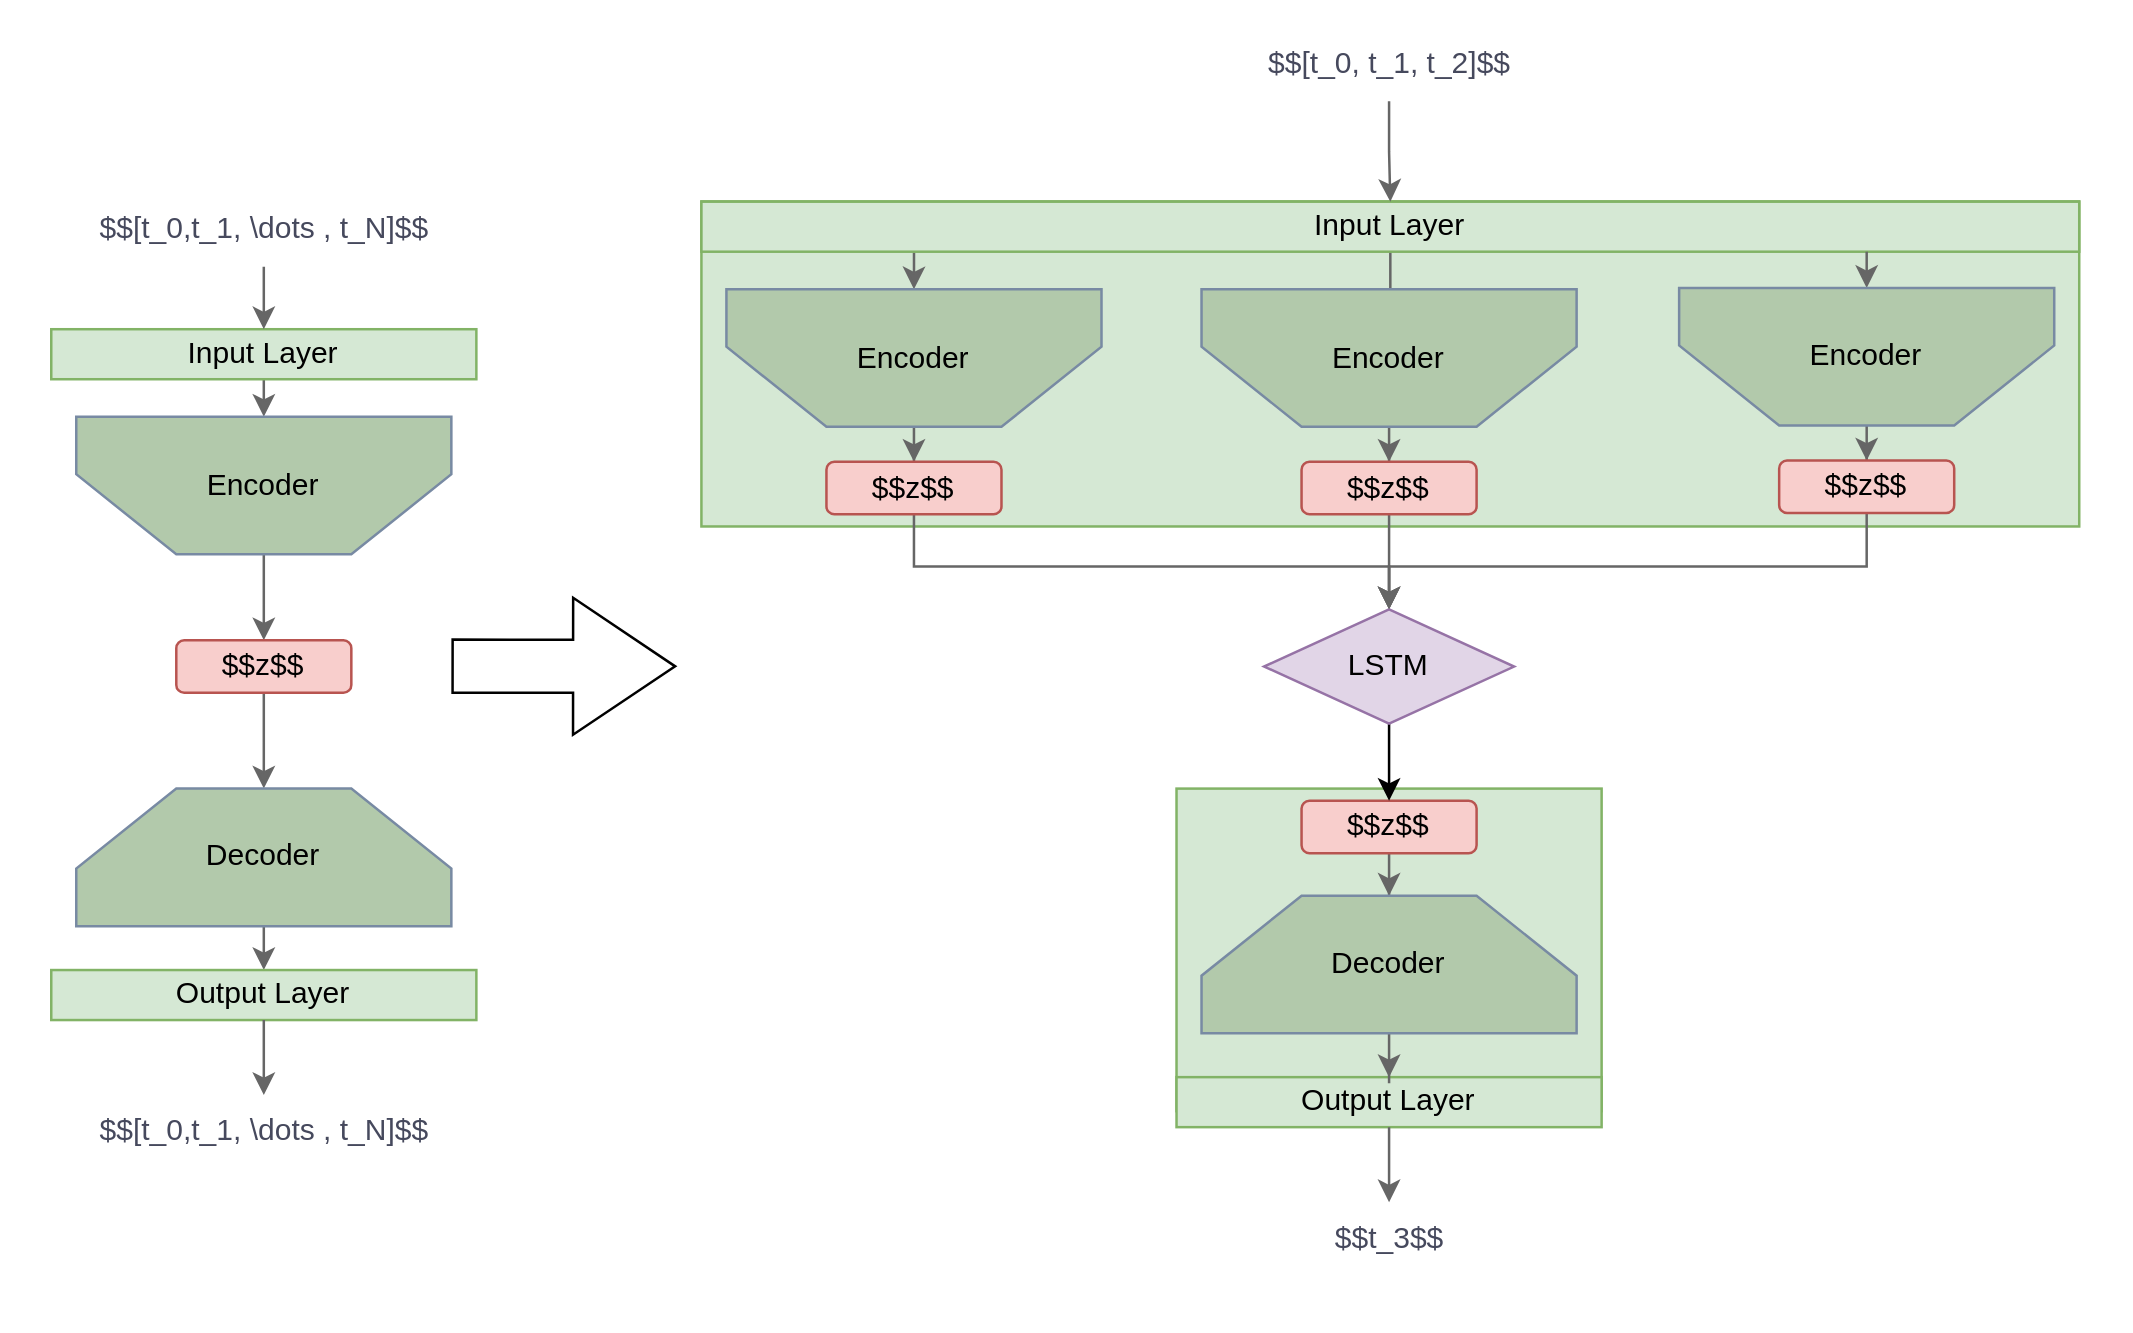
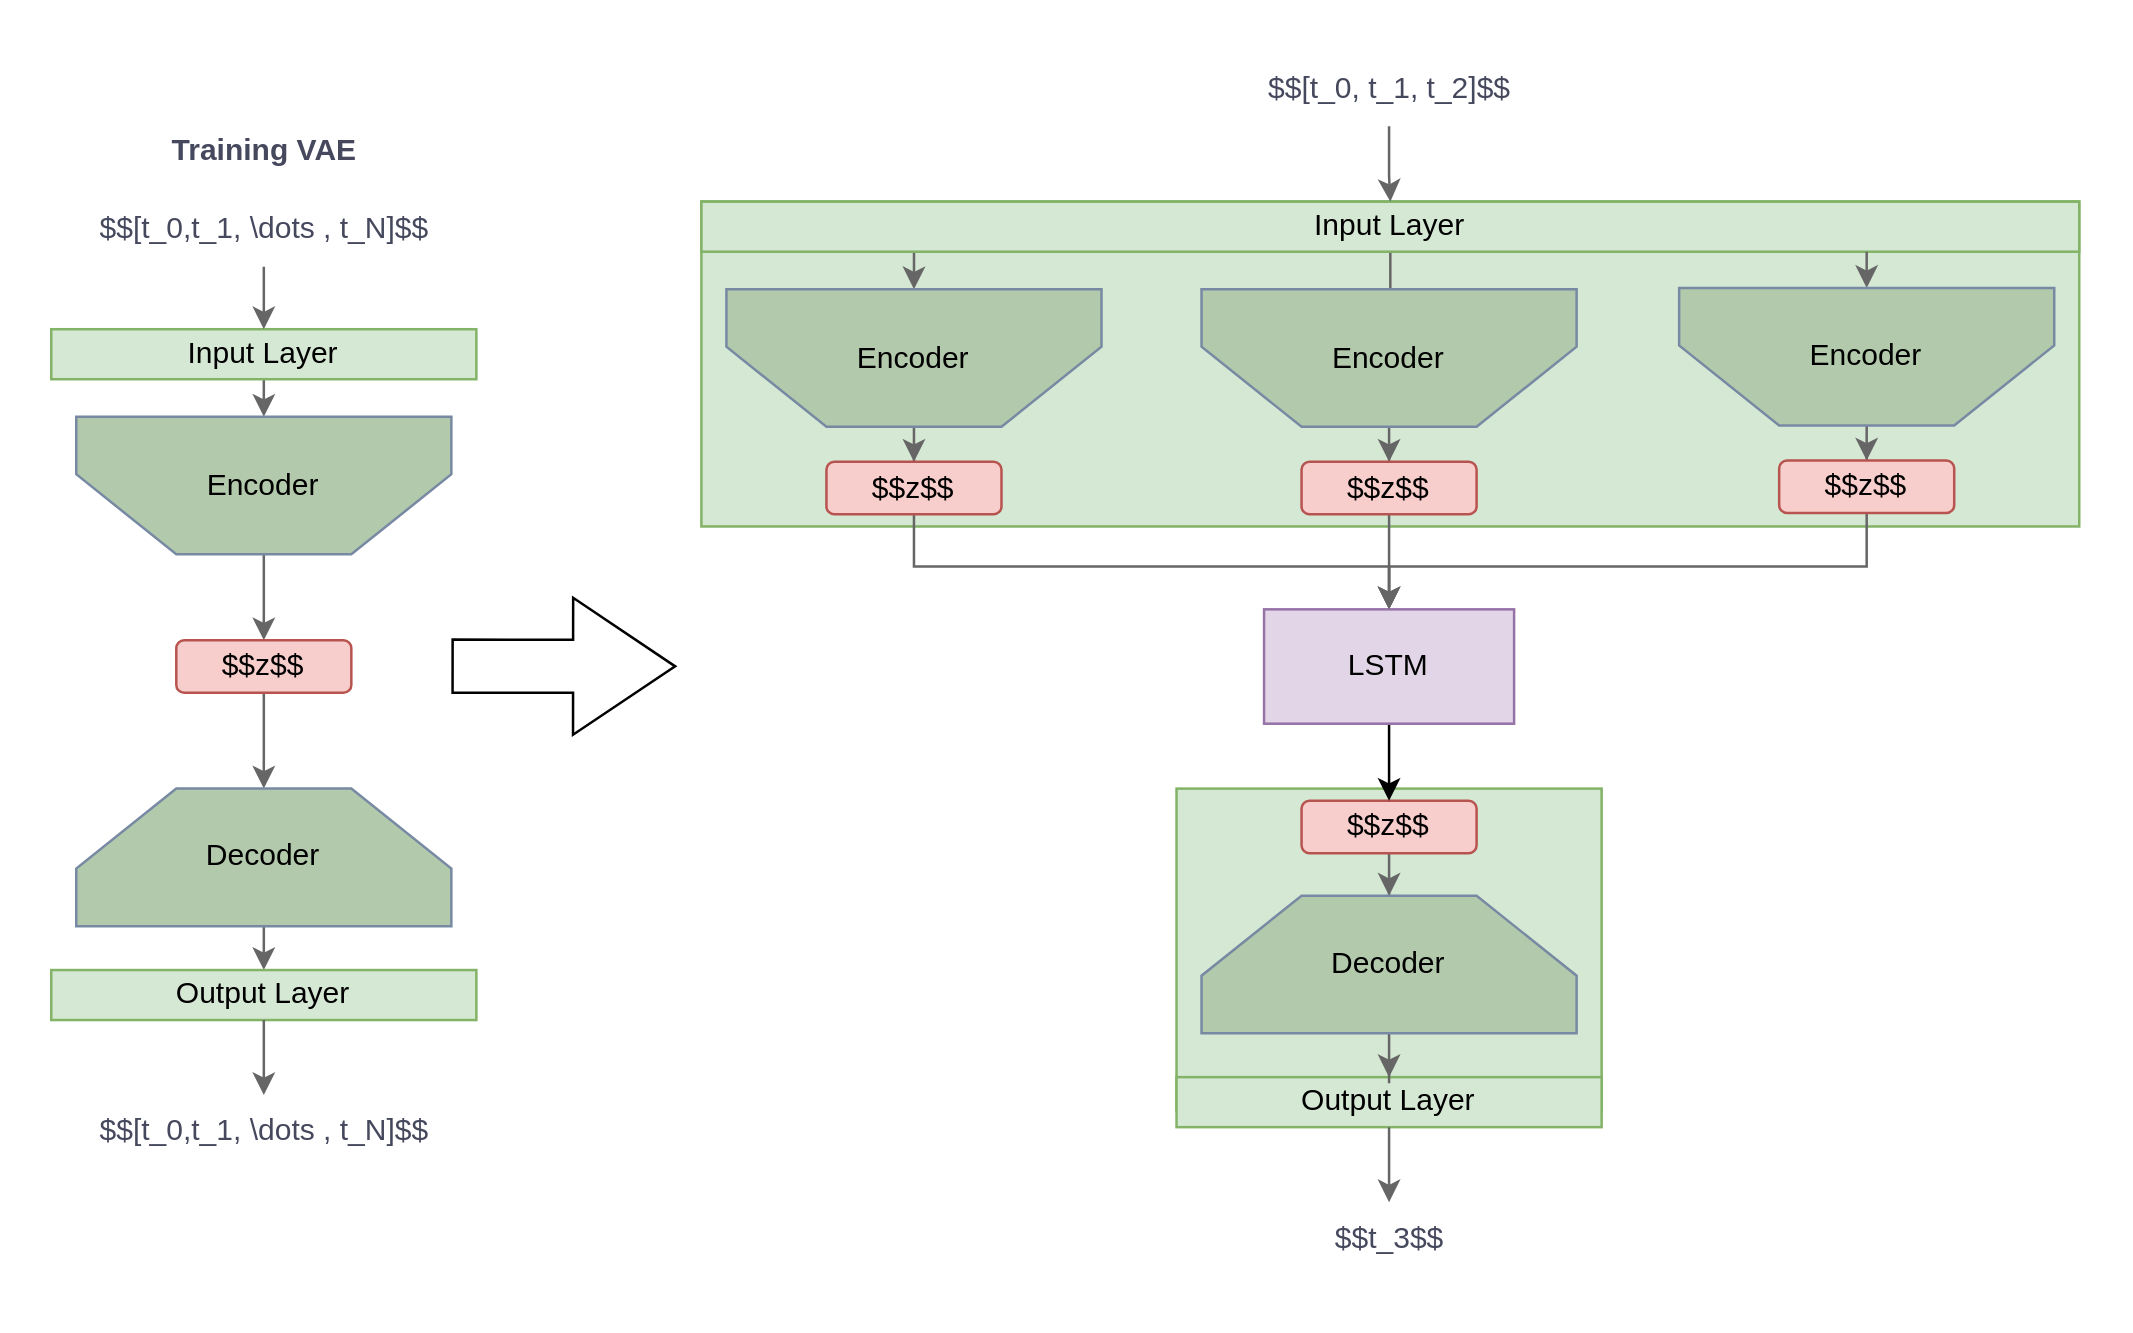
- <mxCell id="36" value="$$[t_0, t_1, t_2]$$" style="text;html=1;align=center;verticalAlign=middle;resizable=0;points=[];autosize=1;strokeColor=none;fillColor=none;labelBackgroundColor=none;fontColor=#46495D;" vertex="1" parent="1"><mxGeometry x="495" y="10" width="120" height="30" as="geometry" /></mxCell>
+ <mxCell id="36" value="$$[t_0, t_1, t_2]$$" style="text;html=1;align=center;verticalAlign=middle;resizable=0;points=[];autosize=1;strokeColor=none;fillColor=none;labelBackgroundColor=none;fontColor=#46495D;" vertex="1" parent="1"><mxGeometry x="495" y="20" width="120" height="30" as="geometry" /></mxCell>
+ <mxCell id="28" value="Training VAE" style="text;html=1;align=center;verticalAlign=middle;resizable=0;points=[];autosize=1;strokeColor=none;fillColor=none;labelBackgroundColor=none;fontColor=#46495D;fontStyle=1" vertex="1" parent="1"><mxGeometry x="55" y="44.78" width="100" height="30" as="geometry" /></mxCell>
- <mxCell id="38" value="LSTM" style="rhombus;whiteSpace=wrap;html=1;labelBackgroundColor=none;fillColor=#e1d5e7;strokeColor=#9673a6;" vertex="1" parent="1"><mxGeometry x="505" y="243.14" width="100" height="45.74" as="geometry" /></mxCell>
+ <mxCell id="38" value="LSTM" style="rounded=0;whiteSpace=wrap;html=1;labelBackgroundColor=none;fillColor=#e1d5e7;strokeColor=#9673a6;" vertex="1" parent="1"><mxGeometry x="505" y="243.14" width="100" height="45.74" as="geometry" /></mxCell>
